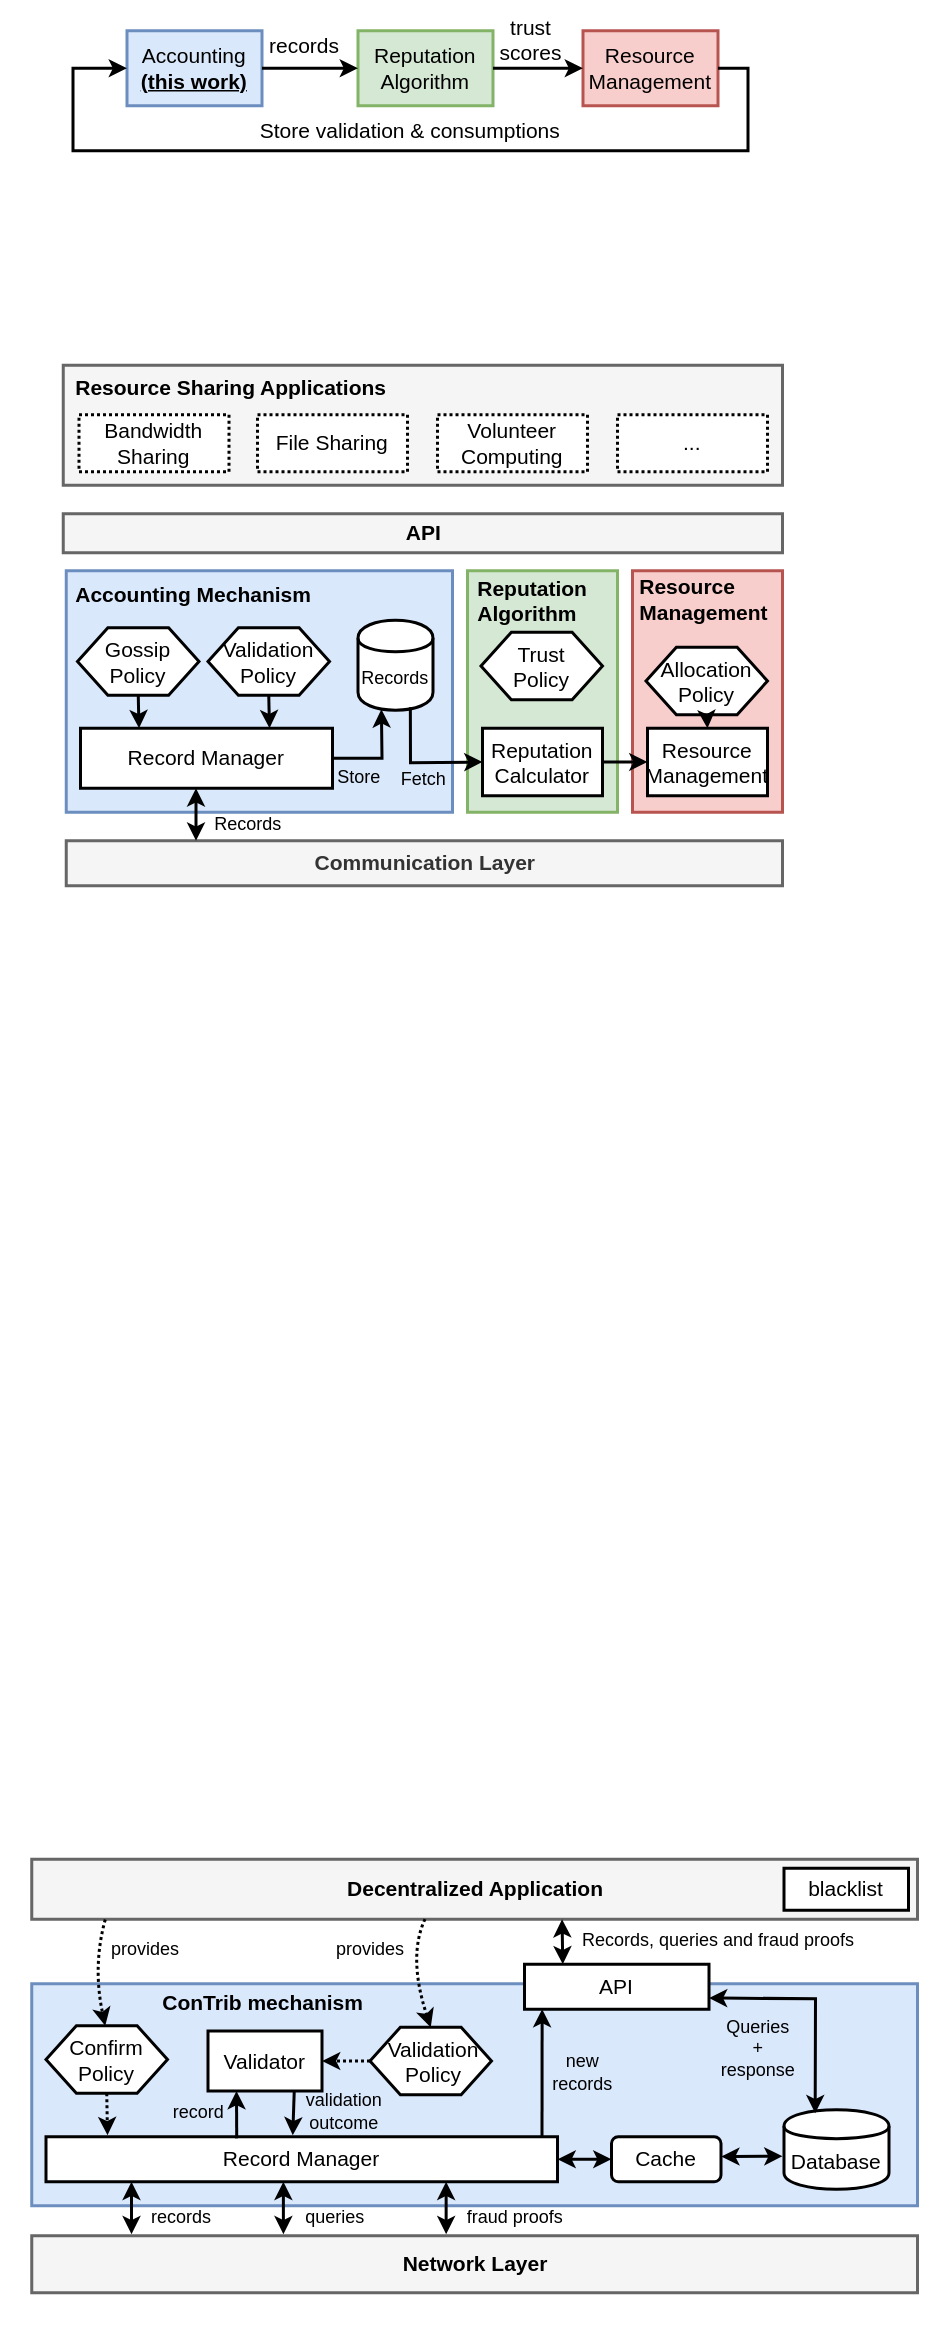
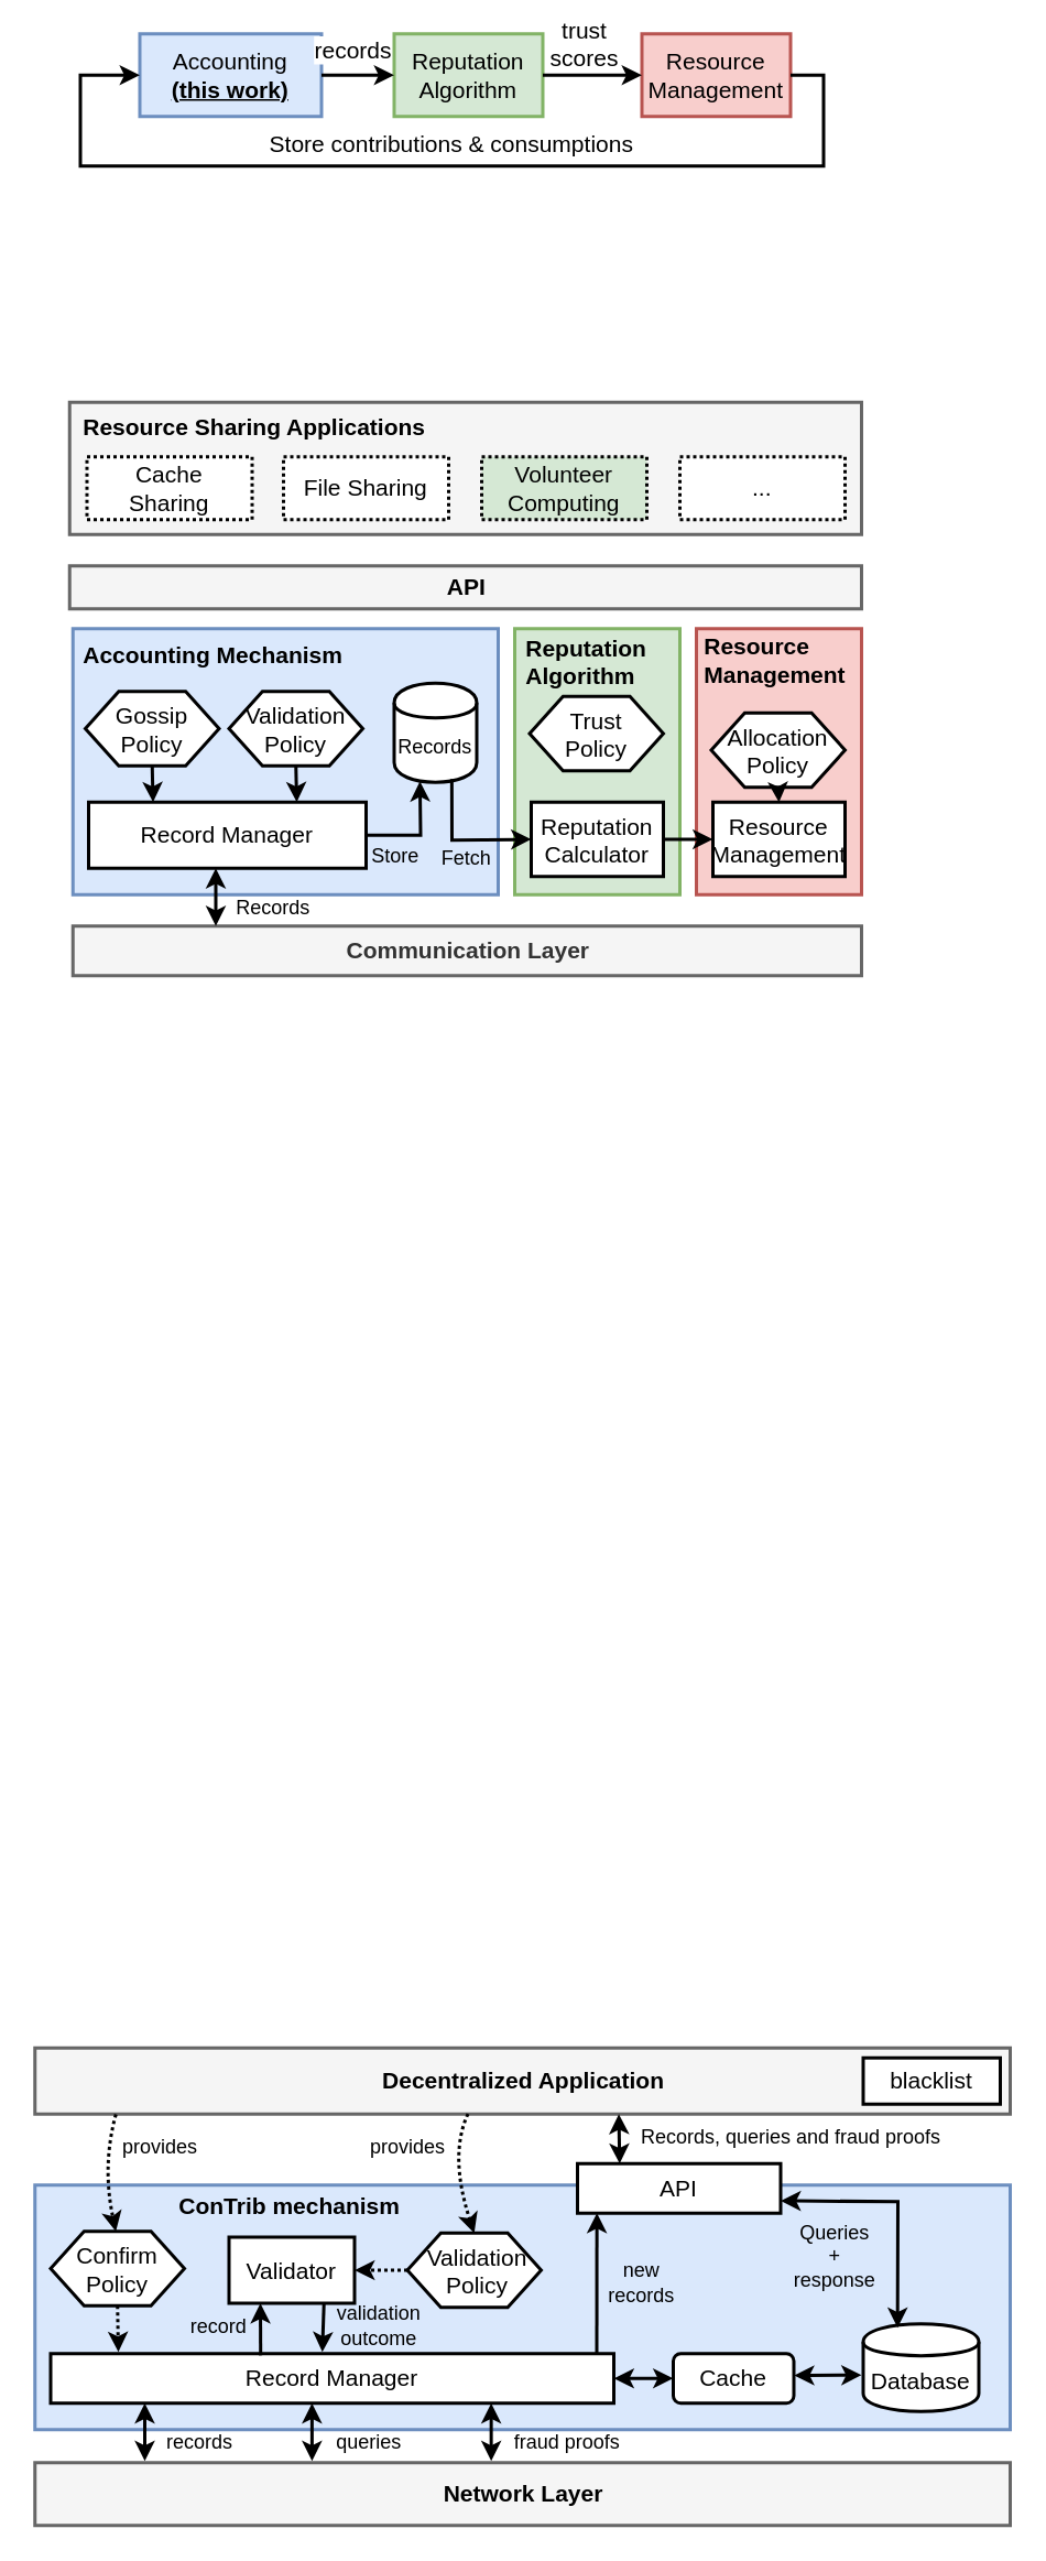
- <mxCell id="5" value="Accounting&lt;br&gt;&lt;u&gt;&lt;font size=&quot;1&quot;&gt;&lt;b style=&quot;font-size: 14px&quot;&gt;(this work)&lt;/b&gt;&lt;/font&gt;&lt;/u&gt;" style="rounded=0;whiteSpace=wrap;html=1;fillColor=#dae8fc;strokeColor=#6c8ebf;fontSize=14;strokeWidth=2;" parent="1" vertex="1"><mxGeometry x="84" y="20" width="90" height="50" as="geometry" /></mxCell>
+ <mxCell id="5" value="Accounting&lt;br&gt;&lt;u&gt;&lt;font size=&quot;1&quot;&gt;&lt;b style=&quot;font-size: 14px&quot;&gt;(this work)&lt;/b&gt;&lt;/font&gt;&lt;/u&gt;" style="rounded=0;whiteSpace=wrap;html=1;fillColor=#dae8fc;strokeColor=#6c8ebf;fontSize=14;strokeWidth=2;" parent="1" vertex="1"><mxGeometry x="84" y="20" width="110" height="50" as="geometry" /></mxCell>
- <mxCell id="13" value="Store validation &amp;amp; consumptions" style="text;html=1;strokeColor=none;fillColor=none;align=center;verticalAlign=middle;whiteSpace=wrap;rounded=0;fontSize=14;" parent="1" vertex="1"><mxGeometry x="48" y="77" width="450" height="20" as="geometry" /></mxCell>
+ <mxCell id="13" value="Store contributions &amp;amp; consumptions" style="text;html=1;strokeColor=none;fillColor=none;align=center;verticalAlign=middle;whiteSpace=wrap;rounded=0;fontSize=14;" parent="1" vertex="1"><mxGeometry x="48" y="77" width="450" height="20" as="geometry" /></mxCell>
- <mxCell id="19" value="Bandwidth&lt;br style=&quot;font-size: 14px;&quot;&gt;Sharing" style="rounded=0;whiteSpace=wrap;html=1;strokeWidth=2;fontSize=14;align=center;dashed=1;dashPattern=1 1;" parent="1" vertex="1"><mxGeometry x="52" y="276" width="100" height="38" as="geometry" /></mxCell>
+ <mxCell id="19" value="Cache&lt;br style=&quot;font-size: 14px;&quot;&gt;Sharing" style="rounded=0;whiteSpace=wrap;html=1;strokeWidth=2;fontSize=14;align=center;dashed=1;dashPattern=1 1;" parent="1" vertex="1"><mxGeometry x="52" y="276" width="100" height="38" as="geometry" /></mxCell>
- <mxCell id="20" value="Volunteer&lt;br style=&quot;font-size: 14px;&quot;&gt;Computing" style="rounded=0;whiteSpace=wrap;html=1;strokeColor=#000000;strokeWidth=2;fontSize=14;align=center;dashed=1;dashPattern=1 1;" parent="1" vertex="1"><mxGeometry x="291" y="276" width="100" height="38" as="geometry" /></mxCell>
+ <mxCell id="20" value="Volunteer&lt;br style=&quot;font-size: 14px;&quot;&gt;Computing" style="rounded=0;whiteSpace=wrap;html=1;strokeColor=#000000;strokeWidth=2;fontSize=14;align=center;dashed=1;dashPattern=1 1;fillColor=#d5e8d4;" parent="1" vertex="1"><mxGeometry x="291" y="276" width="100" height="38" as="geometry" /></mxCell>
